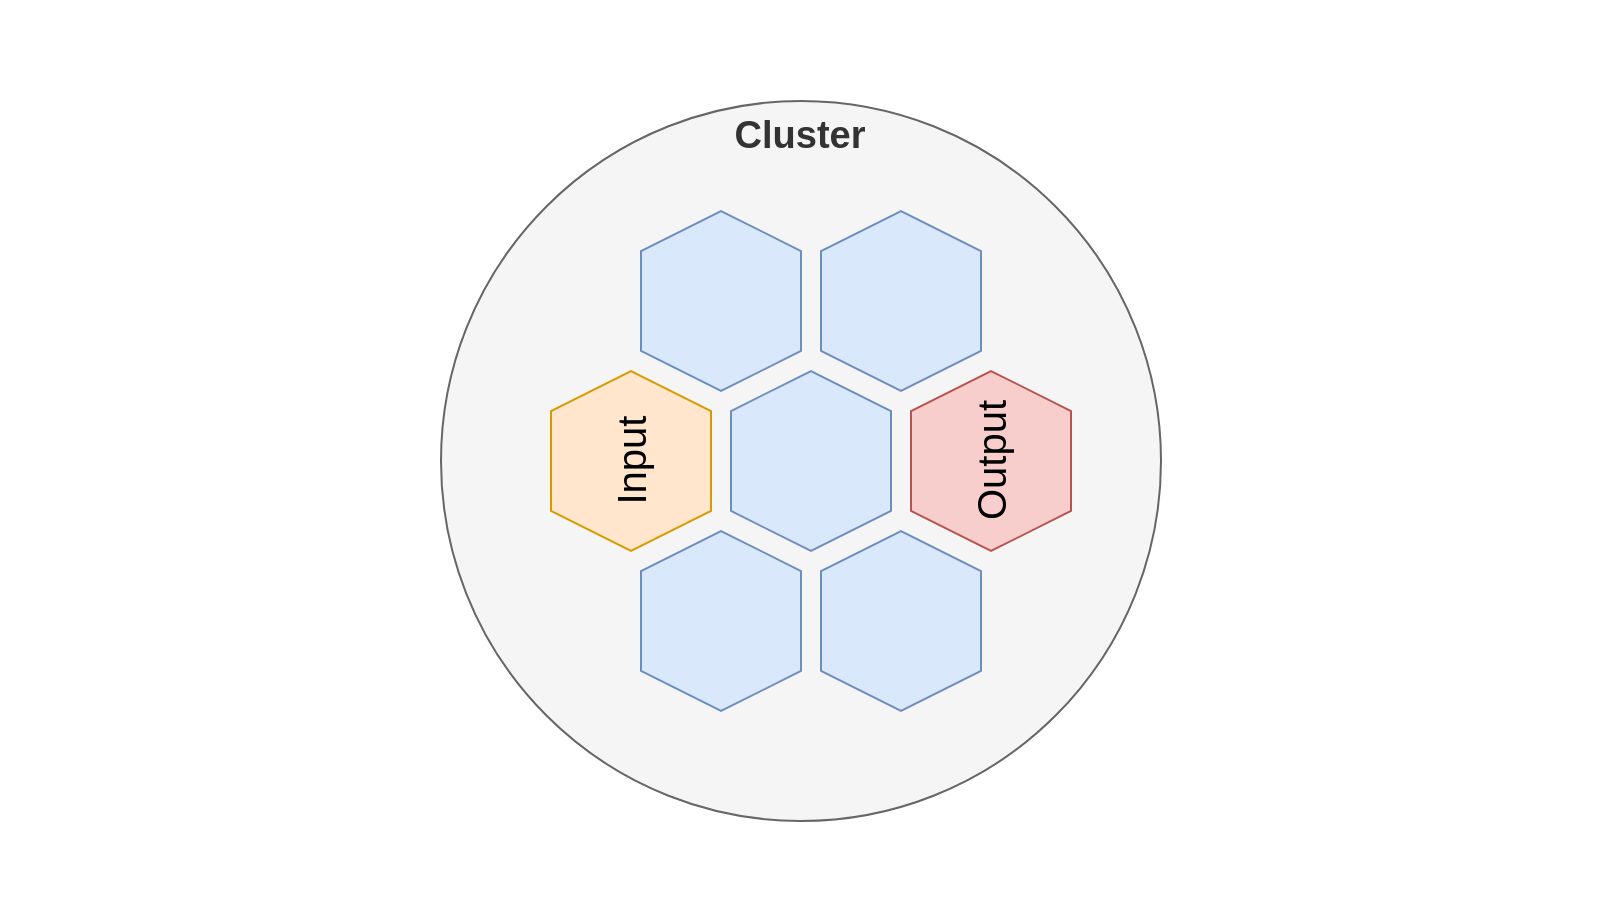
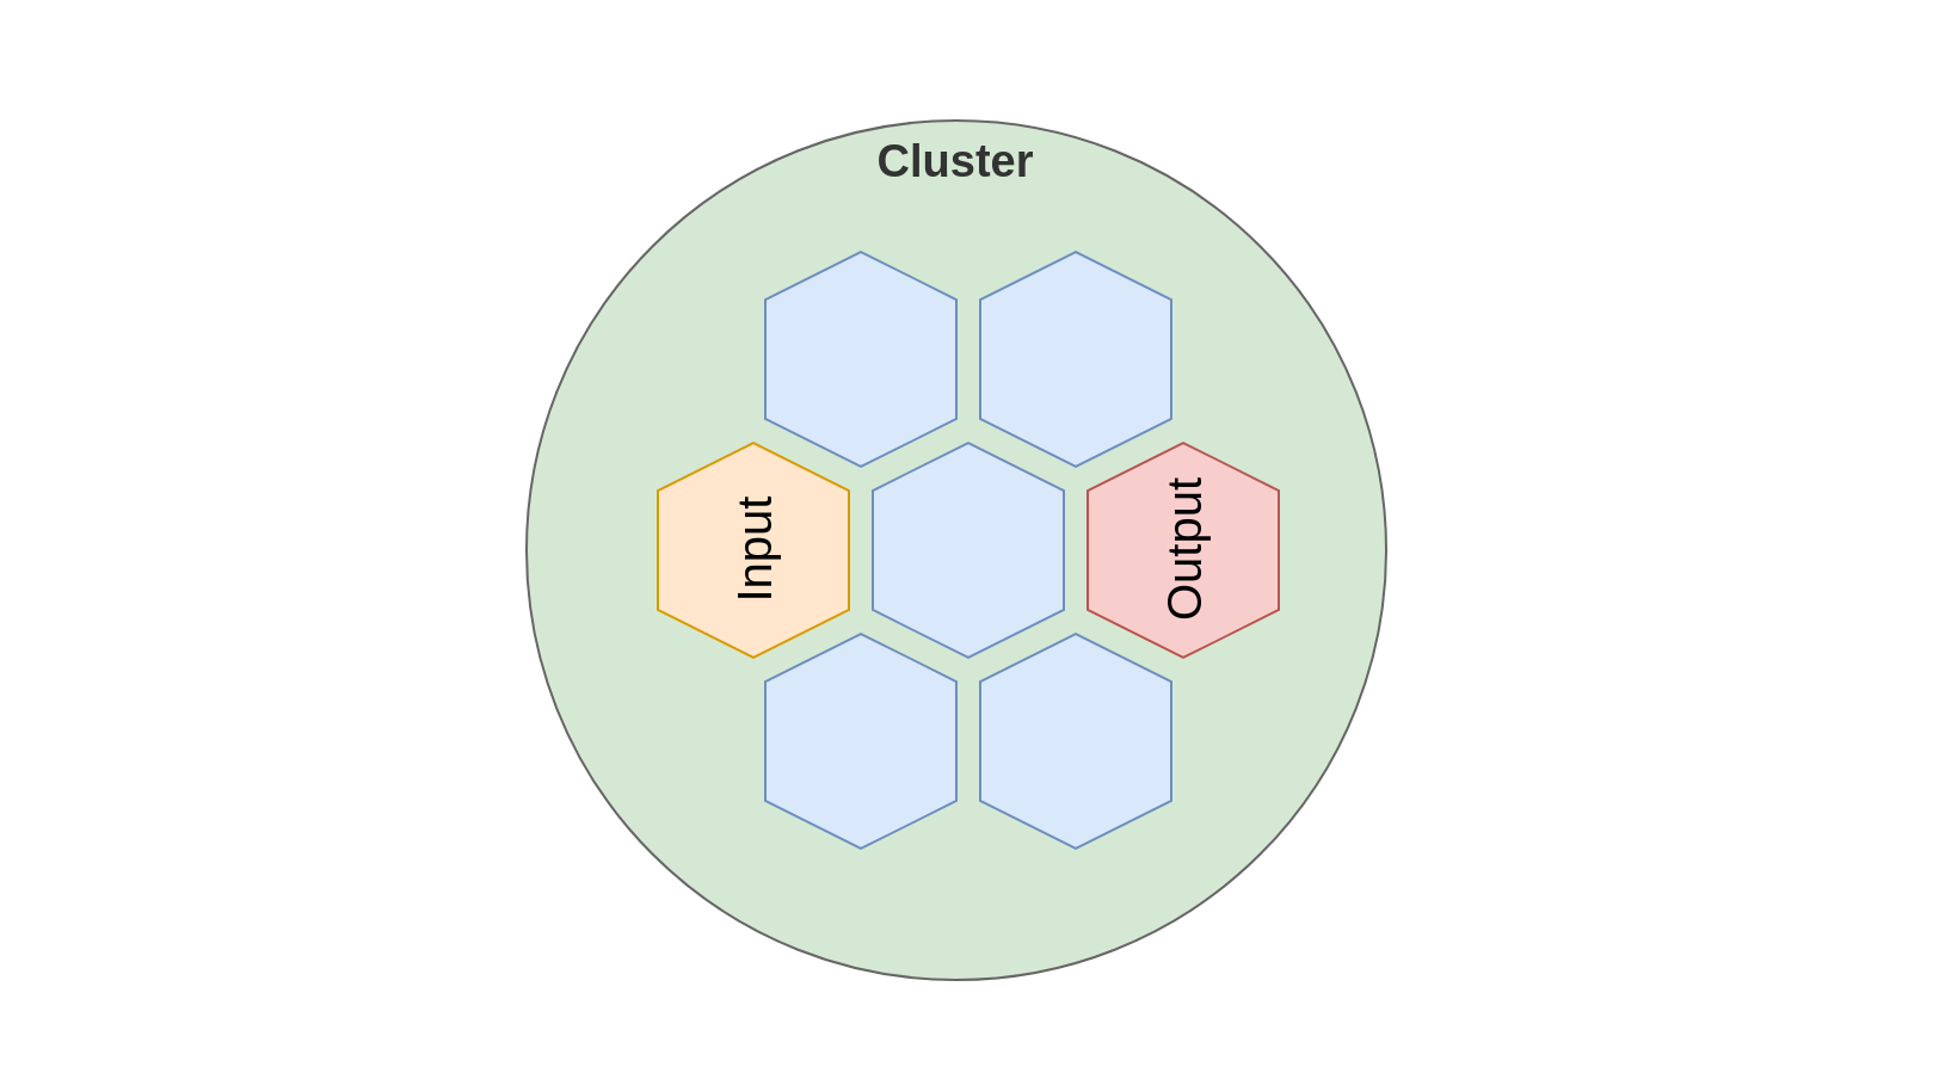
- <mxCell id="3" value="&lt;b&gt;&lt;font style=&quot;font-size: 19px&quot;&gt;Cluster&lt;/font&gt;&lt;/b&gt;" style="ellipse;whiteSpace=wrap;html=1;aspect=fixed;fillColor=#f5f5f5;strokeColor=#666666;fontColor=#333333;verticalAlign=top;" parent="1" vertex="1"><mxGeometry x="220" y="50" width="360" height="360" as="geometry" /></mxCell>
+ <mxCell id="3" value="&lt;b&gt;&lt;font style=&quot;font-size: 19px&quot;&gt;Cluster&lt;/font&gt;&lt;/b&gt;" style="ellipse;whiteSpace=wrap;html=1;aspect=fixed;fillColor=#d5e8d4;strokeColor=#666666;fontColor=#333333;verticalAlign=top;" parent="1" vertex="1"><mxGeometry x="220" y="50" width="360" height="360" as="geometry" /></mxCell>
